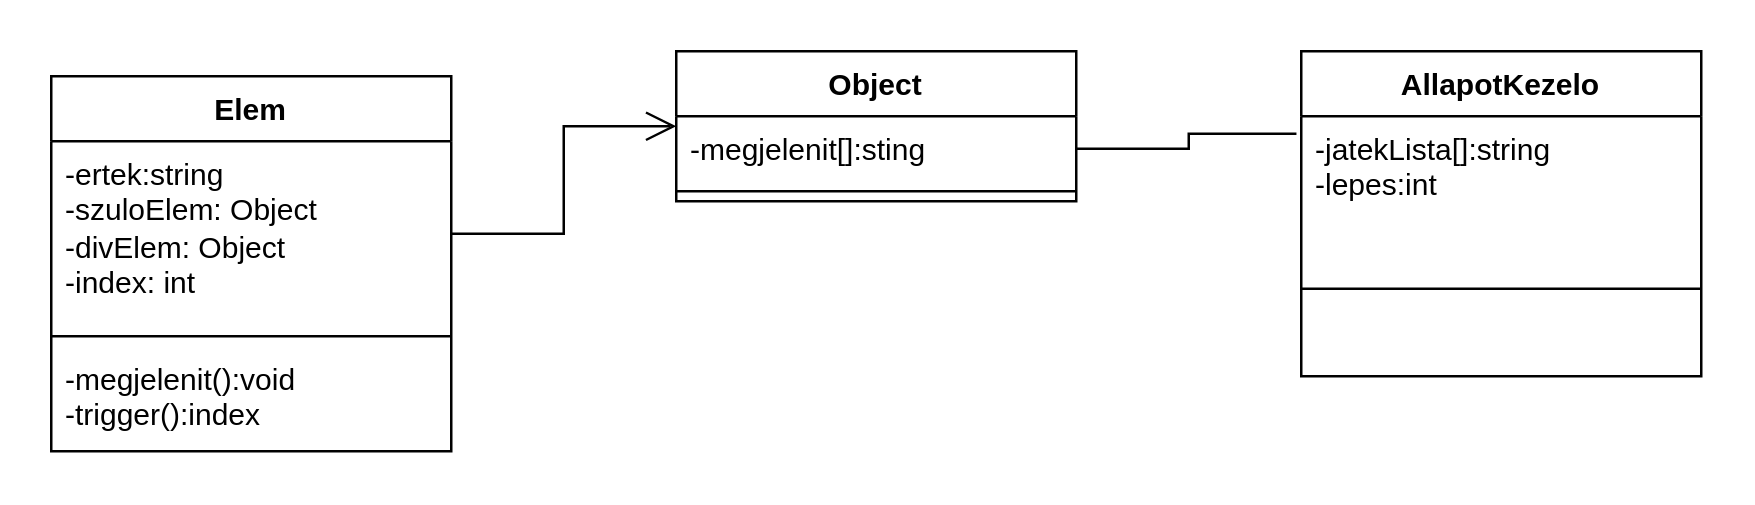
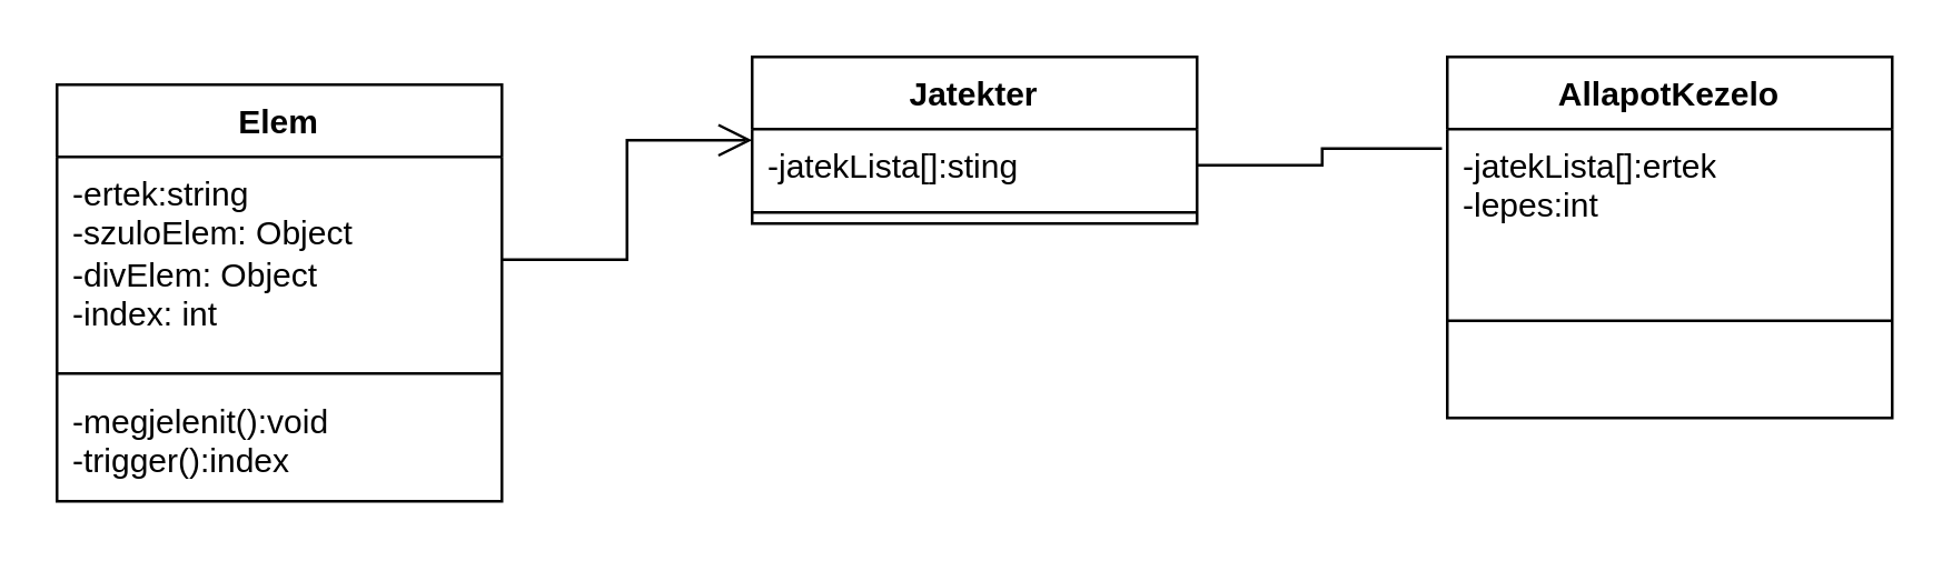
- <mxCell id="6" value="Object&lt;div&gt;&lt;br&gt;&lt;/div&gt;" style="swimlane;fontStyle=1;align=center;verticalAlign=top;childLayout=stackLayout;horizontal=1;startSize=26;horizontalStack=0;resizeParent=1;resizeParentMax=0;resizeLast=0;collapsible=1;marginBottom=0;whiteSpace=wrap;html=1;" vertex="1" parent="1"><mxGeometry x="270" y="20" width="160" height="60" as="geometry"><mxRectangle x="380" y="150" width="80" height="40" as="alternateBounds" /></mxGeometry></mxCell>
+ <mxCell id="6" value="Jatekter&lt;div&gt;&lt;br&gt;&lt;/div&gt;" style="swimlane;fontStyle=1;align=center;verticalAlign=top;childLayout=stackLayout;horizontal=1;startSize=26;horizontalStack=0;resizeParent=1;resizeParentMax=0;resizeLast=0;collapsible=1;marginBottom=0;whiteSpace=wrap;html=1;" vertex="1" parent="1"><mxGeometry x="270" y="20" width="160" height="60" as="geometry"><mxRectangle x="380" y="150" width="80" height="40" as="alternateBounds" /></mxGeometry></mxCell>
- <mxCell id="7" value="-megjelenit[]:sting" style="text;strokeColor=none;fillColor=none;align=left;verticalAlign=top;spacingLeft=4;spacingRight=4;overflow=hidden;rotatable=0;points=[[0,0.5],[1,0.5]];portConstraint=eastwest;whiteSpace=wrap;html=1;" vertex="1" parent="6"><mxGeometry y="26" width="160" height="26" as="geometry" /></mxCell>
+ <mxCell id="7" value="-jatekLista[]:sting" style="text;strokeColor=none;fillColor=none;align=left;verticalAlign=top;spacingLeft=4;spacingRight=4;overflow=hidden;rotatable=0;points=[[0,0.5],[1,0.5]];portConstraint=eastwest;whiteSpace=wrap;html=1;" vertex="1" parent="6"><mxGeometry y="26" width="160" height="26" as="geometry" /></mxCell>
- <mxCell id="10" value="-jatekLista[]:string&lt;div&gt;-lepes:int&lt;/div&gt;" style="text;strokeColor=none;fillColor=none;align=left;verticalAlign=top;spacingLeft=4;spacingRight=4;overflow=hidden;rotatable=0;points=[[0,0.5],[1,0.5]];portConstraint=eastwest;whiteSpace=wrap;html=1;" vertex="1" parent="9"><mxGeometry y="26" width="160" height="34" as="geometry" /></mxCell>
+ <mxCell id="10" value="-jatekLista[]:ertek&lt;div&gt;-lepes:int&lt;/div&gt;" style="text;strokeColor=none;fillColor=none;align=left;verticalAlign=top;spacingLeft=4;spacingRight=4;overflow=hidden;rotatable=0;points=[[0,0.5],[1,0.5]];portConstraint=eastwest;whiteSpace=wrap;html=1;" vertex="1" parent="9"><mxGeometry y="26" width="160" height="34" as="geometry" /></mxCell>
